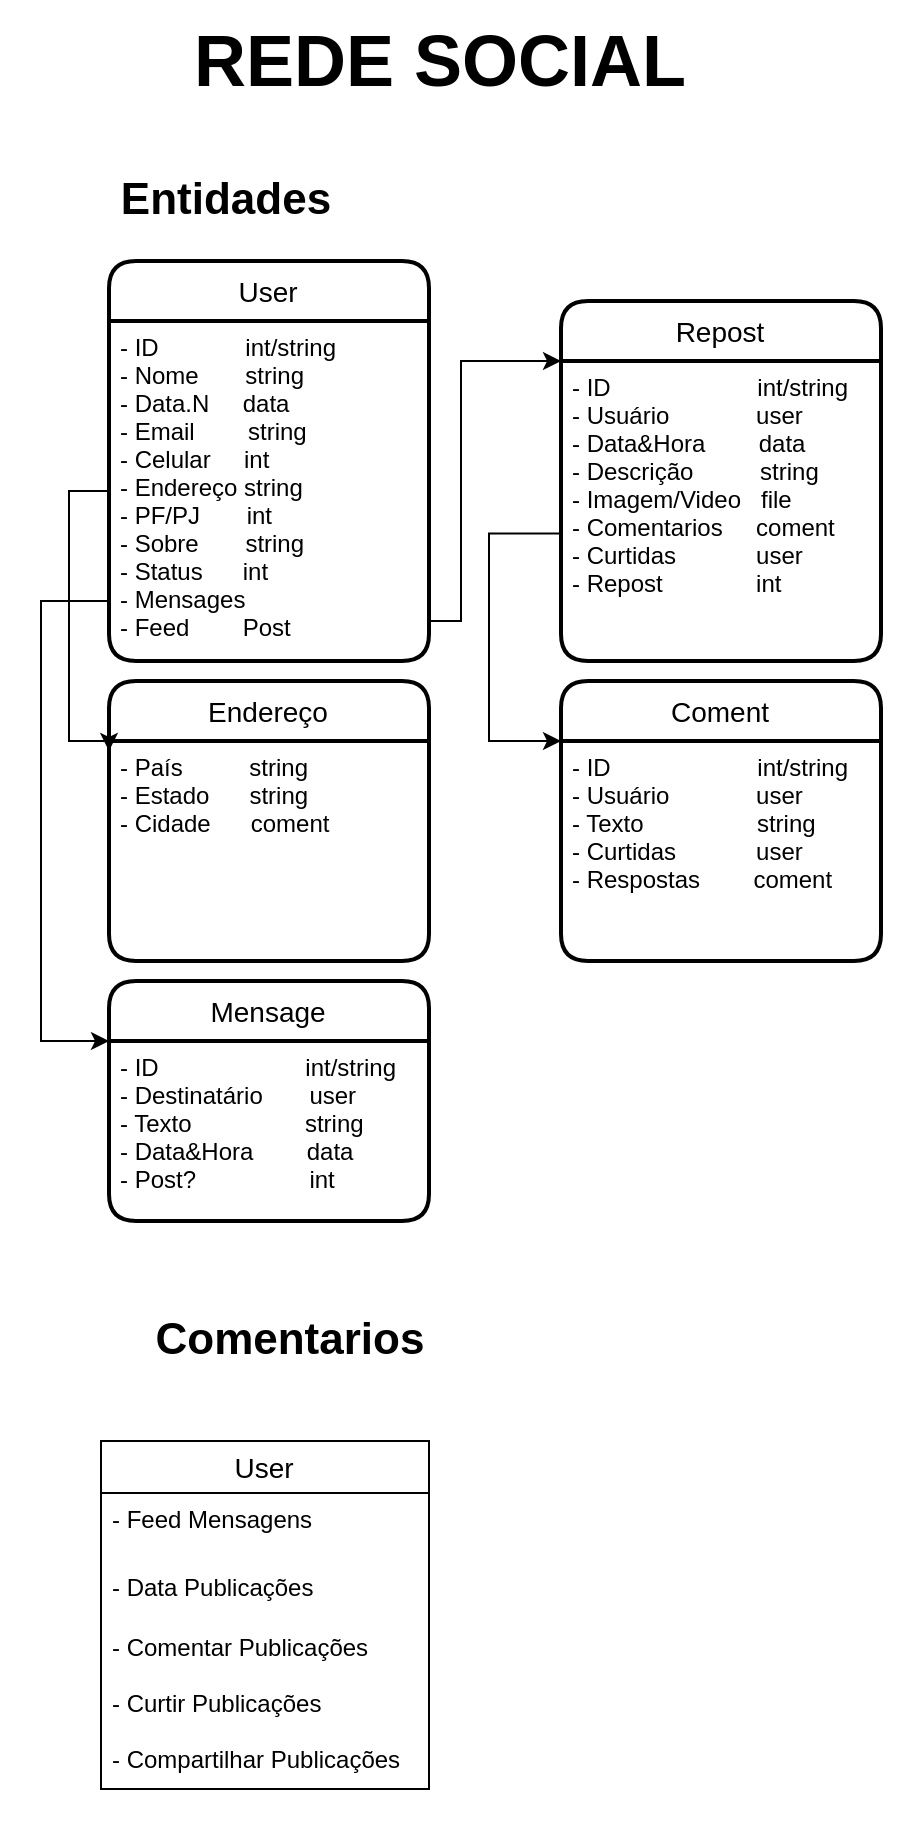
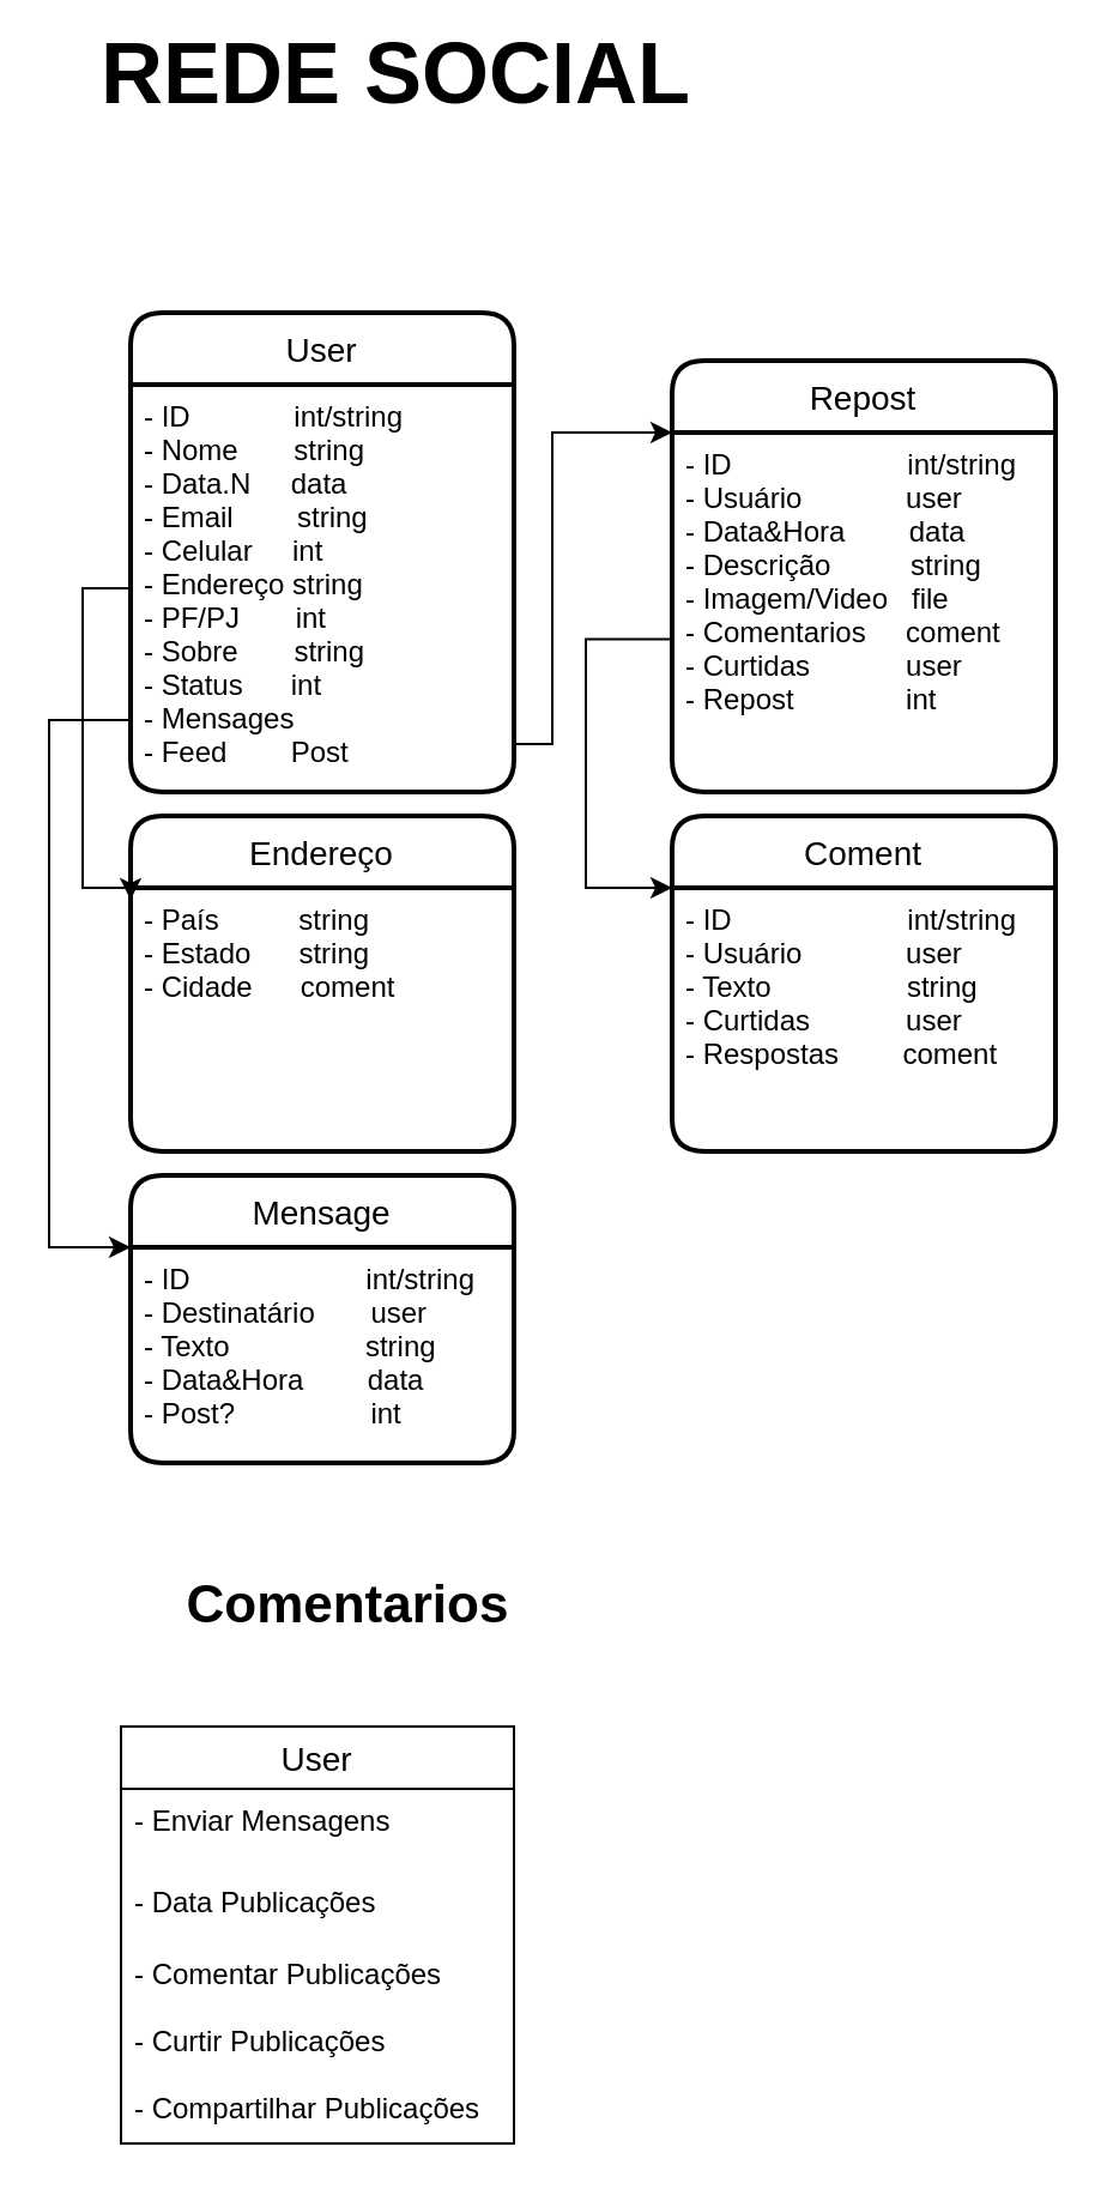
- <mxCell id="12" value="&lt;font size=&quot;1&quot;&gt;&lt;b style=&quot;font-size: 36px&quot;&gt;REDE SOCIAL&lt;/b&gt;&lt;/font&gt;" style="text;html=1;strokeColor=none;fillColor=none;align=center;verticalAlign=middle;whiteSpace=wrap;rounded=0;" vertex="1" parent="1"><mxGeometry x="75" y="20" width="290" height="20" as="geometry" /></mxCell>
+ <mxCell id="12" value="&lt;font size=&quot;1&quot;&gt;&lt;b style=&quot;font-size: 36px&quot;&gt;REDE SOCIAL&lt;/b&gt;&lt;/font&gt;" style="text;html=1;strokeColor=none;fillColor=none;align=center;verticalAlign=middle;whiteSpace=wrap;rounded=0;" vertex="1" parent="1"><mxGeometry x="20" y="20" width="290" height="20" as="geometry" /></mxCell>
- <mxCell id="13" value="&lt;b&gt;&lt;font style=&quot;font-size: 22px&quot;&gt;Entidades&lt;/font&gt;&lt;/b&gt;" style="text;html=1;strokeColor=none;fillColor=none;align=center;verticalAlign=middle;whiteSpace=wrap;rounded=0;" vertex="1" parent="1"><mxGeometry x="40" y="90" width="146" height="20" as="geometry" /></mxCell>
- <mxCell id="19" value="- Feed Mensagens" style="text;strokeColor=none;fillColor=none;spacingLeft=4;spacingRight=4;overflow=hidden;rotatable=0;points=[[0,0.5],[1,0.5]];portConstraint=eastwest;fontSize=12;" vertex="1" parent="18"><mxGeometry y="26" width="164" height="34" as="geometry" /></mxCell>
+ <mxCell id="19" value="- Enviar Mensagens" style="text;strokeColor=none;fillColor=none;spacingLeft=4;spacingRight=4;overflow=hidden;rotatable=0;points=[[0,0.5],[1,0.5]];portConstraint=eastwest;fontSize=12;" vertex="1" parent="18"><mxGeometry y="26" width="164" height="34" as="geometry" /></mxCell>
